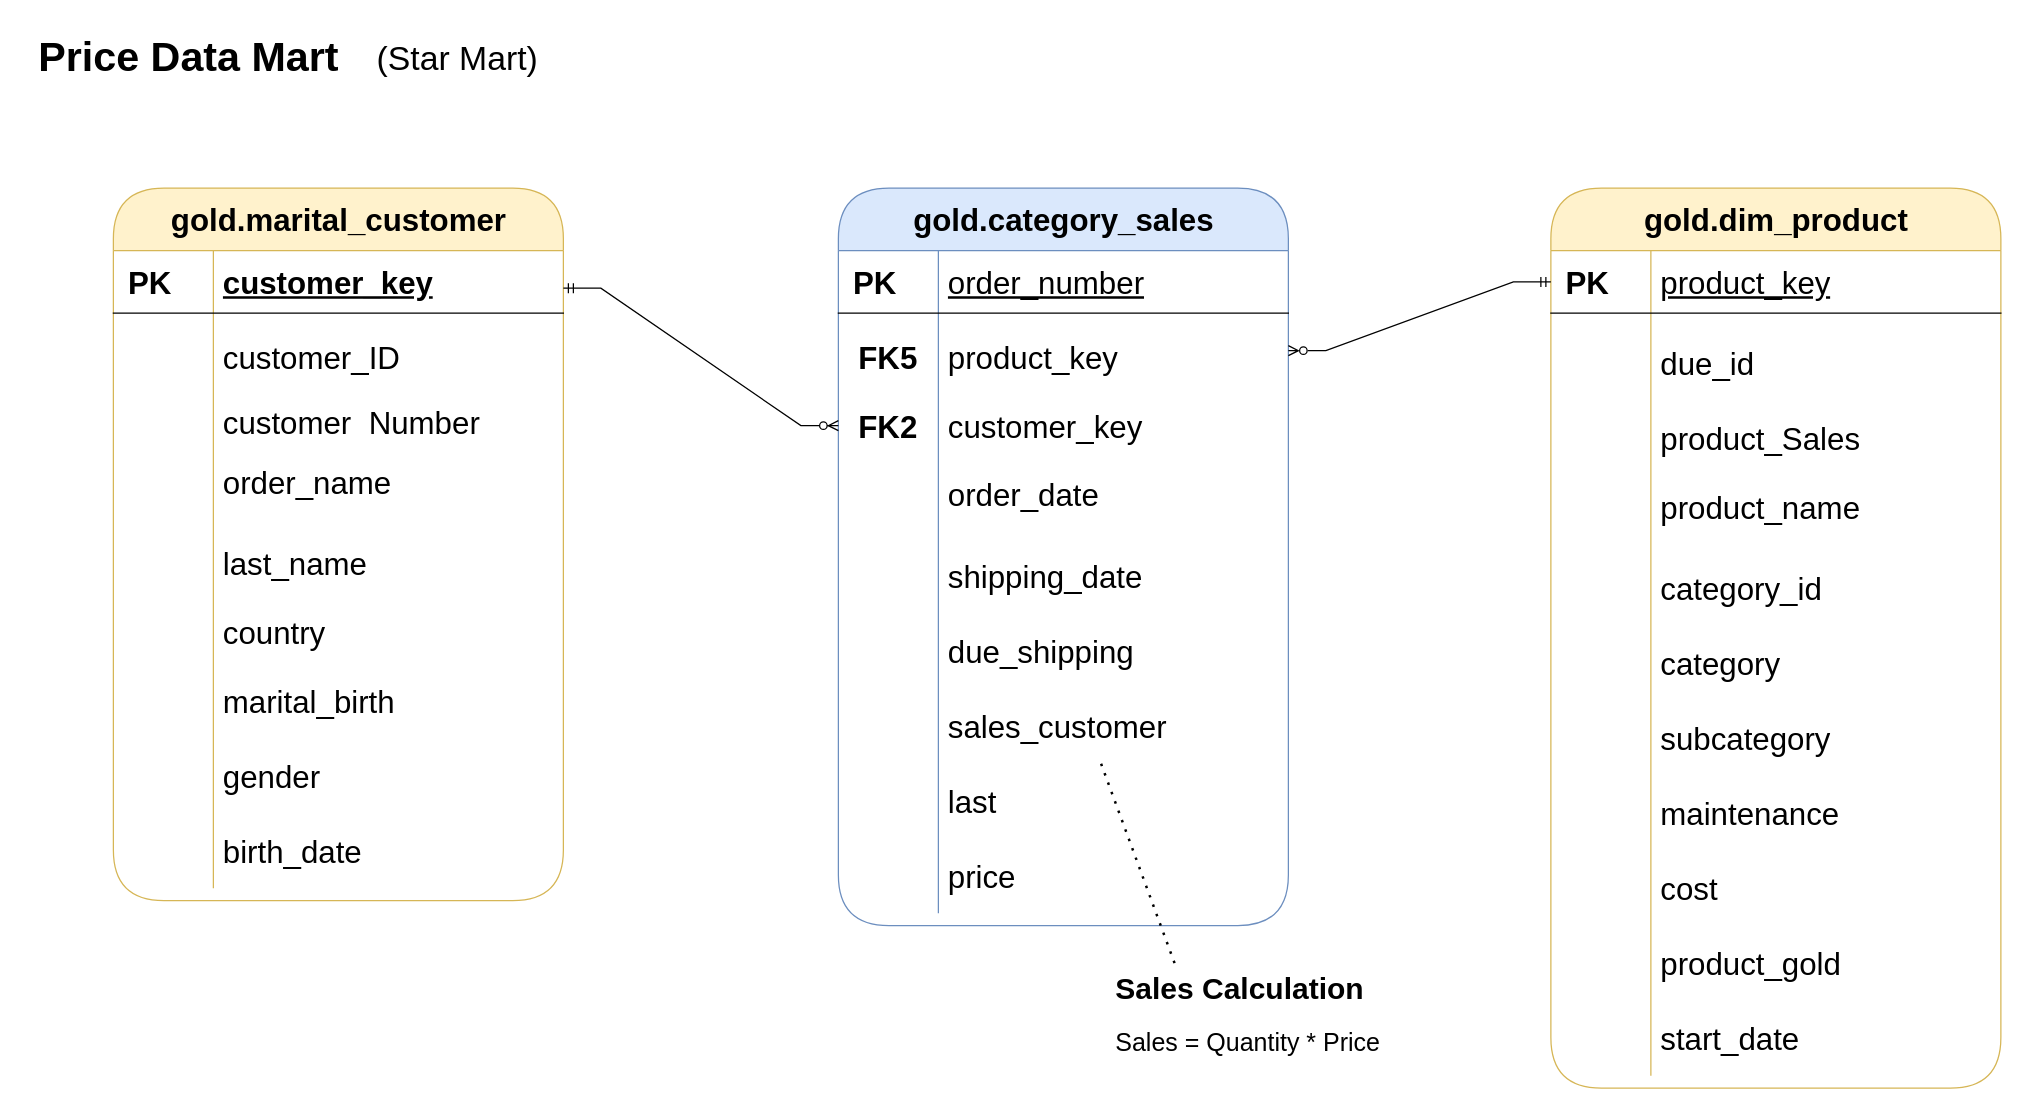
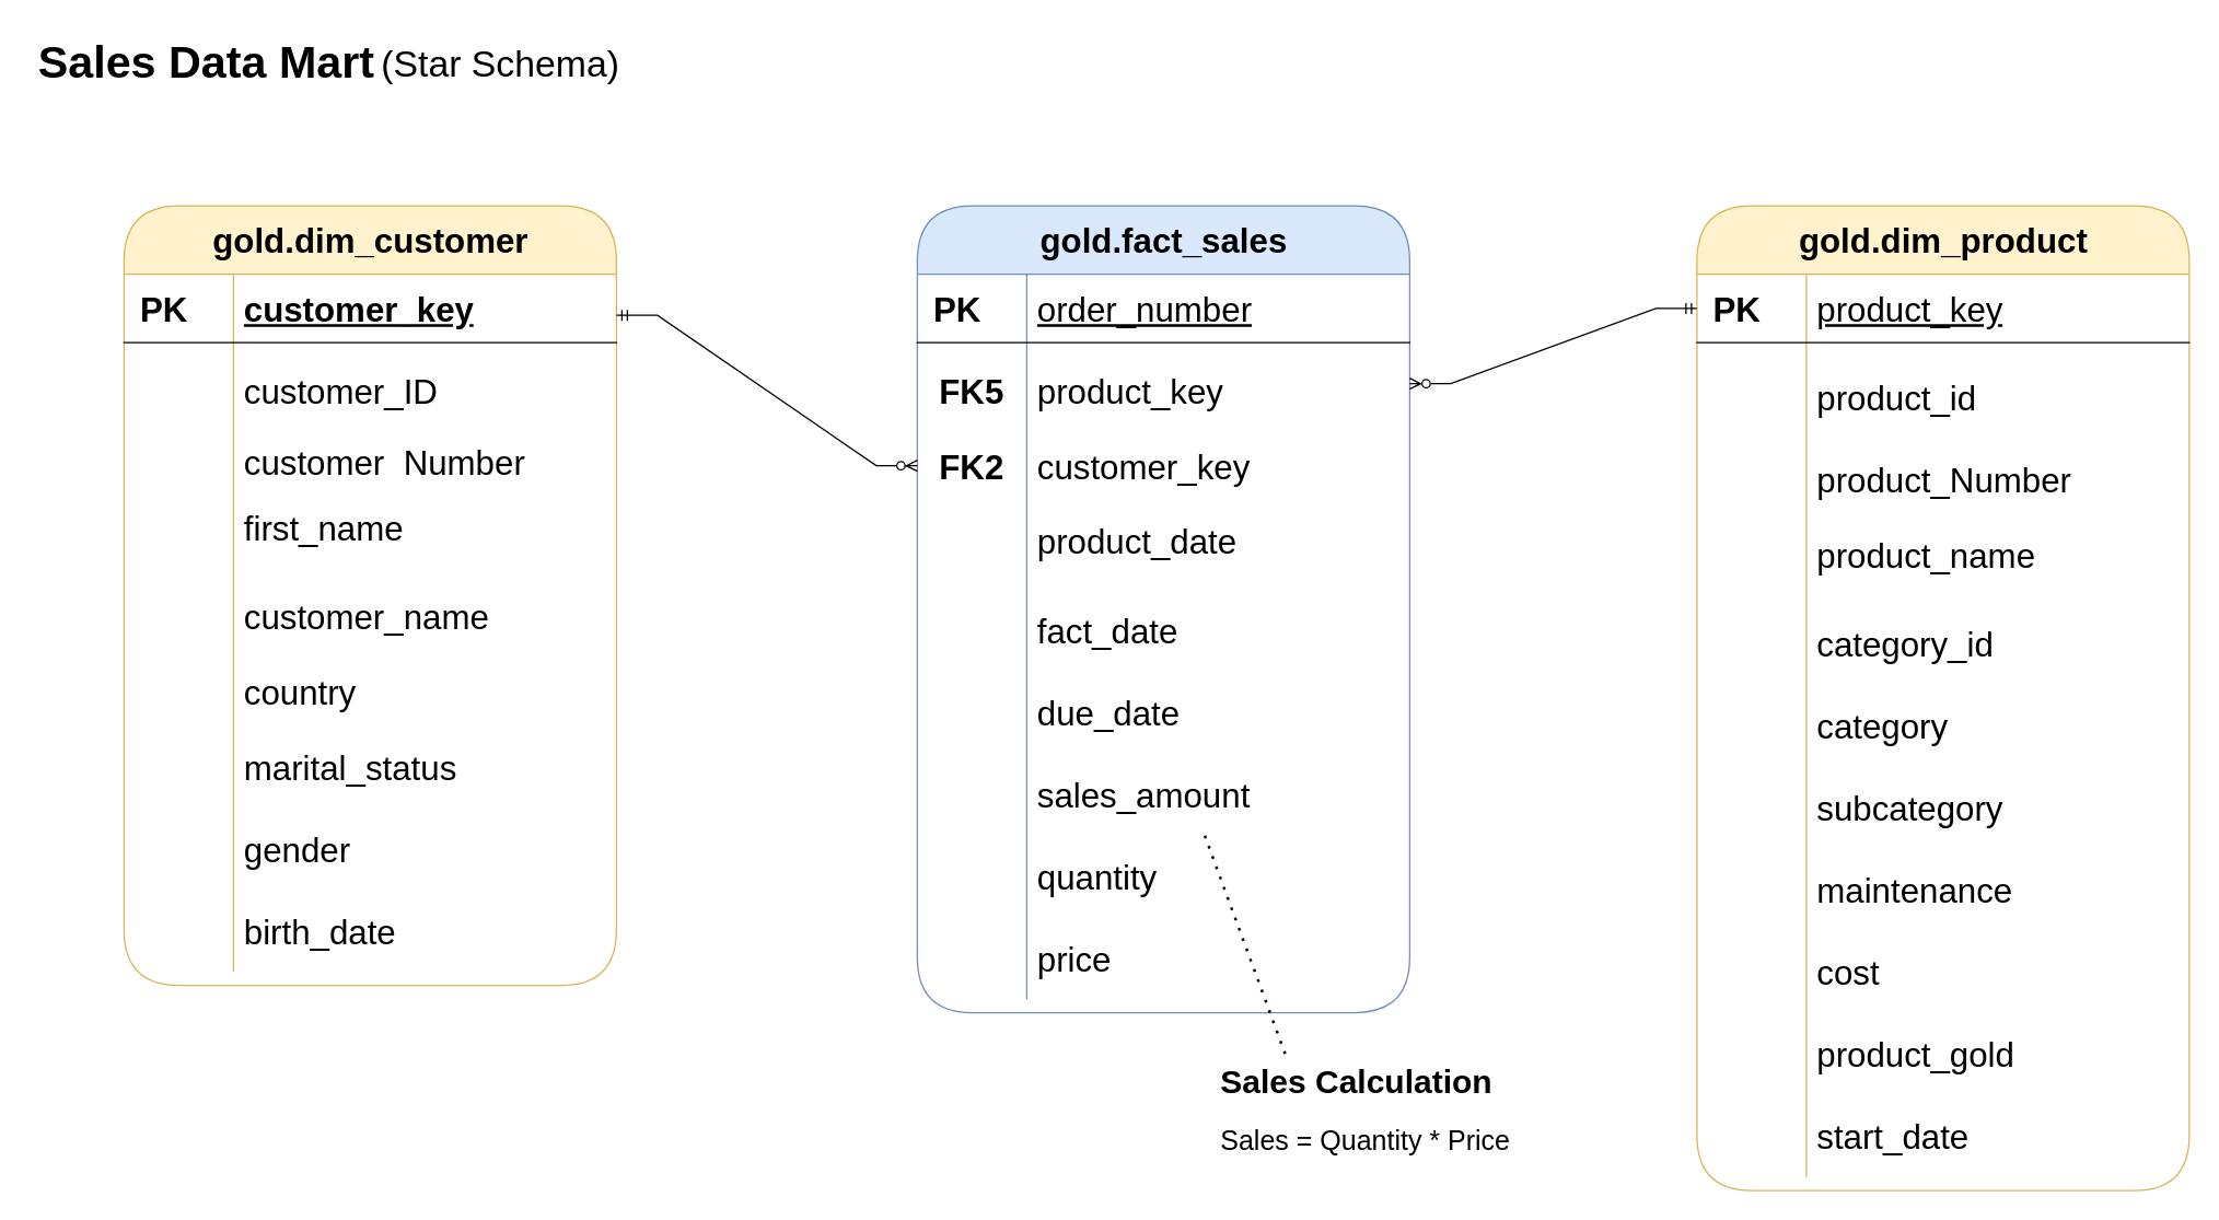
- <mxCell id="92" value="Price Data Mart" style="text;html=1;align=center;verticalAlign=middle;resizable=0;points=[];autosize=1;strokeColor=none;fillColor=none;fontSize=33;fontStyle=1" vertex="1" parent="1"><mxGeometry x="20" y="20" width="260" height="50" as="geometry" /></mxCell>
+ <mxCell id="92" value="Sales Data Mart" style="text;html=1;align=center;verticalAlign=middle;resizable=0;points=[];autosize=1;strokeColor=none;fillColor=none;fontSize=33;fontStyle=1" vertex="1" parent="1"><mxGeometry x="20" y="20" width="260" height="50" as="geometry" /></mxCell>
- <mxCell id="93" value="&lt;font style=&quot;font-size: 27px;&quot;&gt;(Star Mart)&lt;/font&gt;" style="text;html=1;align=center;verticalAlign=middle;resizable=0;points=[];autosize=1;strokeColor=none;fillColor=none;fontSize=30;" vertex="1" parent="1"><mxGeometry x="265" y="20" width="200" height="50" as="geometry" /></mxCell>
+ <mxCell id="93" value="&lt;font style=&quot;font-size: 27px;&quot;&gt;(Star Schema)&lt;/font&gt;" style="text;html=1;align=center;verticalAlign=middle;resizable=0;points=[];autosize=1;strokeColor=none;fillColor=none;fontSize=30;" vertex="1" parent="1"><mxGeometry x="265" y="20" width="200" height="50" as="geometry" /></mxCell>
- <mxCell id="2" value="gold.marital_customer" style="shape=table;startSize=50;container=1;collapsible=1;childLayout=tableLayout;fixedRows=1;rowLines=0;fontStyle=1;align=center;resizeLast=1;html=1;fontSize=25;fillColor=#fff2cc;strokeColor=#d6b656;rounded=1;arcSize=27;" vertex="1" parent="1"><mxGeometry x="90" y="150" width="360" height="570" as="geometry" /></mxCell>
+ <mxCell id="2" value="gold.dim_customer" style="shape=table;startSize=50;container=1;collapsible=1;childLayout=tableLayout;fixedRows=1;rowLines=0;fontStyle=1;align=center;resizeLast=1;html=1;fontSize=25;fillColor=#fff2cc;strokeColor=#d6b656;rounded=1;arcSize=27;" vertex="1" parent="1"><mxGeometry x="90" y="150" width="360" height="570" as="geometry" /></mxCell>
- <mxCell id="64" value="gold.category_sales" style="shape=table;startSize=50;container=1;collapsible=1;childLayout=tableLayout;fixedRows=1;rowLines=0;fontStyle=1;align=center;resizeLast=1;html=1;fontSize=25;fillColor=#dae8fc;strokeColor=#6c8ebf;rounded=1;arcSize=27;" vertex="1" parent="1"><mxGeometry x="670" y="150" width="360" height="590" as="geometry" /></mxCell>
+ <mxCell id="64" value="gold.fact_sales" style="shape=table;startSize=50;container=1;collapsible=1;childLayout=tableLayout;fixedRows=1;rowLines=0;fontStyle=1;align=center;resizeLast=1;html=1;fontSize=25;fillColor=#dae8fc;strokeColor=#6c8ebf;rounded=1;arcSize=27;" vertex="1" parent="1"><mxGeometry x="670" y="150" width="360" height="590" as="geometry" /></mxCell>
- <mxCell id="36" value="due_id" style="shape=partialRectangle;connectable=0;fillColor=none;top=0;left=0;bottom=0;right=0;align=left;spacingLeft=6;overflow=hidden;whiteSpace=wrap;html=1;fontSize=25;fontStyle=0" vertex="1" parent="34"><mxGeometry x="80" width="280" height="80" as="geometry"><mxRectangle width="280" height="80" as="alternateBounds" /></mxGeometry></mxCell>
+ <mxCell id="36" value="product_id" style="shape=partialRectangle;connectable=0;fillColor=none;top=0;left=0;bottom=0;right=0;align=left;spacingLeft=6;overflow=hidden;whiteSpace=wrap;html=1;fontSize=25;fontStyle=0" vertex="1" parent="34"><mxGeometry x="80" width="280" height="80" as="geometry"><mxRectangle width="280" height="80" as="alternateBounds" /></mxGeometry></mxCell>
- <mxCell id="39" value="product_Sales" style="shape=partialRectangle;connectable=0;fillColor=none;top=0;left=0;bottom=0;right=0;align=left;spacingLeft=6;overflow=hidden;whiteSpace=wrap;html=1;fontSize=25;fontStyle=0" vertex="1" parent="37"><mxGeometry x="80" width="280" height="40" as="geometry"><mxRectangle width="280" height="40" as="alternateBounds" /></mxGeometry></mxCell>
+ <mxCell id="39" value="product_Number" style="shape=partialRectangle;connectable=0;fillColor=none;top=0;left=0;bottom=0;right=0;align=left;spacingLeft=6;overflow=hidden;whiteSpace=wrap;html=1;fontSize=25;fontStyle=0" vertex="1" parent="37"><mxGeometry x="80" width="280" height="40" as="geometry"><mxRectangle width="280" height="40" as="alternateBounds" /></mxGeometry></mxCell>
- <mxCell id="14" value="order_name" style="shape=partialRectangle;connectable=0;fillColor=none;top=0;left=0;bottom=0;right=0;align=left;spacingLeft=6;overflow=hidden;whiteSpace=wrap;html=1;fontSize=25;fontStyle=0" vertex="1" parent="12"><mxGeometry x="80" width="280" height="70" as="geometry"><mxRectangle width="280" height="70" as="alternateBounds" /></mxGeometry></mxCell>
+ <mxCell id="14" value="first_name" style="shape=partialRectangle;connectable=0;fillColor=none;top=0;left=0;bottom=0;right=0;align=left;spacingLeft=6;overflow=hidden;whiteSpace=wrap;html=1;fontSize=25;fontStyle=0" vertex="1" parent="12"><mxGeometry x="80" width="280" height="70" as="geometry"><mxRectangle width="280" height="70" as="alternateBounds" /></mxGeometry></mxCell>
- <mxCell id="76" value="order_date" style="shape=partialRectangle;connectable=0;fillColor=none;top=0;left=0;bottom=0;right=0;align=left;spacingLeft=6;overflow=hidden;whiteSpace=wrap;html=1;fontSize=25;fontStyle=0" vertex="1" parent="74"><mxGeometry x="80" width="280" height="70" as="geometry"><mxRectangle width="280" height="70" as="alternateBounds" /></mxGeometry></mxCell>
+ <mxCell id="76" value="product_date" style="shape=partialRectangle;connectable=0;fillColor=none;top=0;left=0;bottom=0;right=0;align=left;spacingLeft=6;overflow=hidden;whiteSpace=wrap;html=1;fontSize=25;fontStyle=0" vertex="1" parent="74"><mxGeometry x="80" width="280" height="70" as="geometry"><mxRectangle width="280" height="70" as="alternateBounds" /></mxGeometry></mxCell>
- <mxCell id="17" value="last_name" style="shape=partialRectangle;connectable=0;fillColor=none;top=0;left=0;bottom=0;right=0;align=left;spacingLeft=6;overflow=hidden;whiteSpace=wrap;html=1;fontSize=25;fontStyle=0" vertex="1" parent="15"><mxGeometry x="80" width="280" height="60" as="geometry"><mxRectangle width="280" height="60" as="alternateBounds" /></mxGeometry></mxCell>
+ <mxCell id="17" value="customer_name" style="shape=partialRectangle;connectable=0;fillColor=none;top=0;left=0;bottom=0;right=0;align=left;spacingLeft=6;overflow=hidden;whiteSpace=wrap;html=1;fontSize=25;fontStyle=0" vertex="1" parent="15"><mxGeometry x="80" width="280" height="60" as="geometry"><mxRectangle width="280" height="60" as="alternateBounds" /></mxGeometry></mxCell>
- <mxCell id="79" value="shipping_date" style="shape=partialRectangle;connectable=0;fillColor=none;top=0;left=0;bottom=0;right=0;align=left;spacingLeft=6;overflow=hidden;whiteSpace=wrap;html=1;fontSize=25;fontStyle=0" vertex="1" parent="77"><mxGeometry x="80" width="280" height="60" as="geometry"><mxRectangle width="280" height="60" as="alternateBounds" /></mxGeometry></mxCell>
+ <mxCell id="79" value="fact_date" style="shape=partialRectangle;connectable=0;fillColor=none;top=0;left=0;bottom=0;right=0;align=left;spacingLeft=6;overflow=hidden;whiteSpace=wrap;html=1;fontSize=25;fontStyle=0" vertex="1" parent="77"><mxGeometry x="80" width="280" height="60" as="geometry"><mxRectangle width="280" height="60" as="alternateBounds" /></mxGeometry></mxCell>
- <mxCell id="82" value="due_shipping" style="shape=partialRectangle;connectable=0;fillColor=none;top=0;left=0;bottom=0;right=0;align=left;spacingLeft=6;overflow=hidden;whiteSpace=wrap;html=1;fontSize=25;fontStyle=0" vertex="1" parent="80"><mxGeometry x="80" width="280" height="60" as="geometry"><mxRectangle width="280" height="60" as="alternateBounds" /></mxGeometry></mxCell>
+ <mxCell id="82" value="due_date" style="shape=partialRectangle;connectable=0;fillColor=none;top=0;left=0;bottom=0;right=0;align=left;spacingLeft=6;overflow=hidden;whiteSpace=wrap;html=1;fontSize=25;fontStyle=0" vertex="1" parent="80"><mxGeometry x="80" width="280" height="60" as="geometry"><mxRectangle width="280" height="60" as="alternateBounds" /></mxGeometry></mxCell>
- <mxCell id="23" value="marital_birth" style="shape=partialRectangle;connectable=0;fillColor=none;top=0;left=0;bottom=0;right=0;align=left;spacingLeft=6;overflow=hidden;whiteSpace=wrap;html=1;fontSize=25;fontStyle=0" vertex="1" parent="21"><mxGeometry x="80" width="280" height="60" as="geometry"><mxRectangle width="280" height="60" as="alternateBounds" /></mxGeometry></mxCell>
+ <mxCell id="23" value="marital_status" style="shape=partialRectangle;connectable=0;fillColor=none;top=0;left=0;bottom=0;right=0;align=left;spacingLeft=6;overflow=hidden;whiteSpace=wrap;html=1;fontSize=25;fontStyle=0" vertex="1" parent="21"><mxGeometry x="80" width="280" height="60" as="geometry"><mxRectangle width="280" height="60" as="alternateBounds" /></mxGeometry></mxCell>
- <mxCell id="85" value="sales_customer" style="shape=partialRectangle;connectable=0;fillColor=none;top=0;left=0;bottom=0;right=0;align=left;spacingLeft=6;overflow=hidden;whiteSpace=wrap;html=1;fontSize=25;fontStyle=0" vertex="1" parent="83"><mxGeometry x="80" width="280" height="60" as="geometry"><mxRectangle width="280" height="60" as="alternateBounds" /></mxGeometry></mxCell>
+ <mxCell id="85" value="sales_amount" style="shape=partialRectangle;connectable=0;fillColor=none;top=0;left=0;bottom=0;right=0;align=left;spacingLeft=6;overflow=hidden;whiteSpace=wrap;html=1;fontSize=25;fontStyle=0" vertex="1" parent="83"><mxGeometry x="80" width="280" height="60" as="geometry"><mxRectangle width="280" height="60" as="alternateBounds" /></mxGeometry></mxCell>
- <mxCell id="88" value="last" style="shape=partialRectangle;connectable=0;fillColor=none;top=0;left=0;bottom=0;right=0;align=left;spacingLeft=6;overflow=hidden;whiteSpace=wrap;html=1;fontSize=25;fontStyle=0" vertex="1" parent="86"><mxGeometry x="80" width="280" height="60" as="geometry"><mxRectangle width="280" height="60" as="alternateBounds" /></mxGeometry></mxCell>
+ <mxCell id="88" value="quantity" style="shape=partialRectangle;connectable=0;fillColor=none;top=0;left=0;bottom=0;right=0;align=left;spacingLeft=6;overflow=hidden;whiteSpace=wrap;html=1;fontSize=25;fontStyle=0" vertex="1" parent="86"><mxGeometry x="80" width="280" height="60" as="geometry"><mxRectangle width="280" height="60" as="alternateBounds" /></mxGeometry></mxCell>
